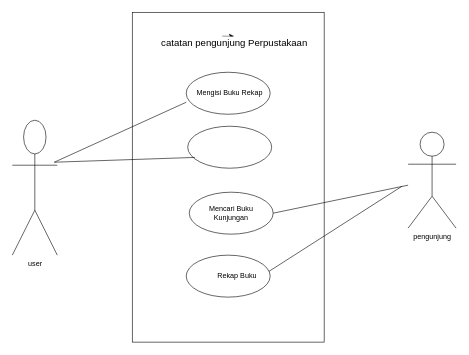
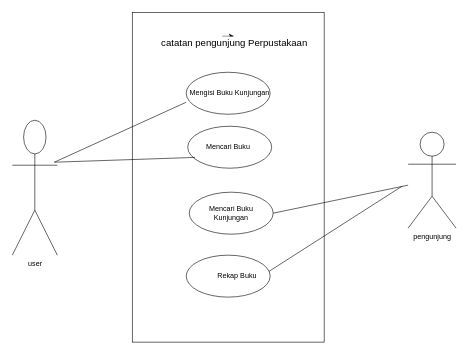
- <mxCell id="6" value="Mengisi Buku Rekap" style="text;html=1;strokeColor=none;fillColor=none;align=center;verticalAlign=middle;whiteSpace=wrap;rounded=0;" vertex="1" parent="1"><mxGeometry x="310" y="140" width="145" height="30" as="geometry" /></mxCell>
+ <mxCell id="6" value="Mengisi Buku Kunjungan" style="text;html=1;strokeColor=none;fillColor=none;align=center;verticalAlign=middle;whiteSpace=wrap;rounded=0;" vertex="1" parent="1"><mxGeometry x="310" y="140" width="145" height="30" as="geometry" /></mxCell>
+ <mxCell id="8" value="Mencari Buku" style="text;html=1;strokeColor=none;fillColor=none;align=center;verticalAlign=middle;whiteSpace=wrap;rounded=0;" vertex="1" parent="1"><mxGeometry x="335" y="230" width="90" height="30" as="geometry" /></mxCell>
